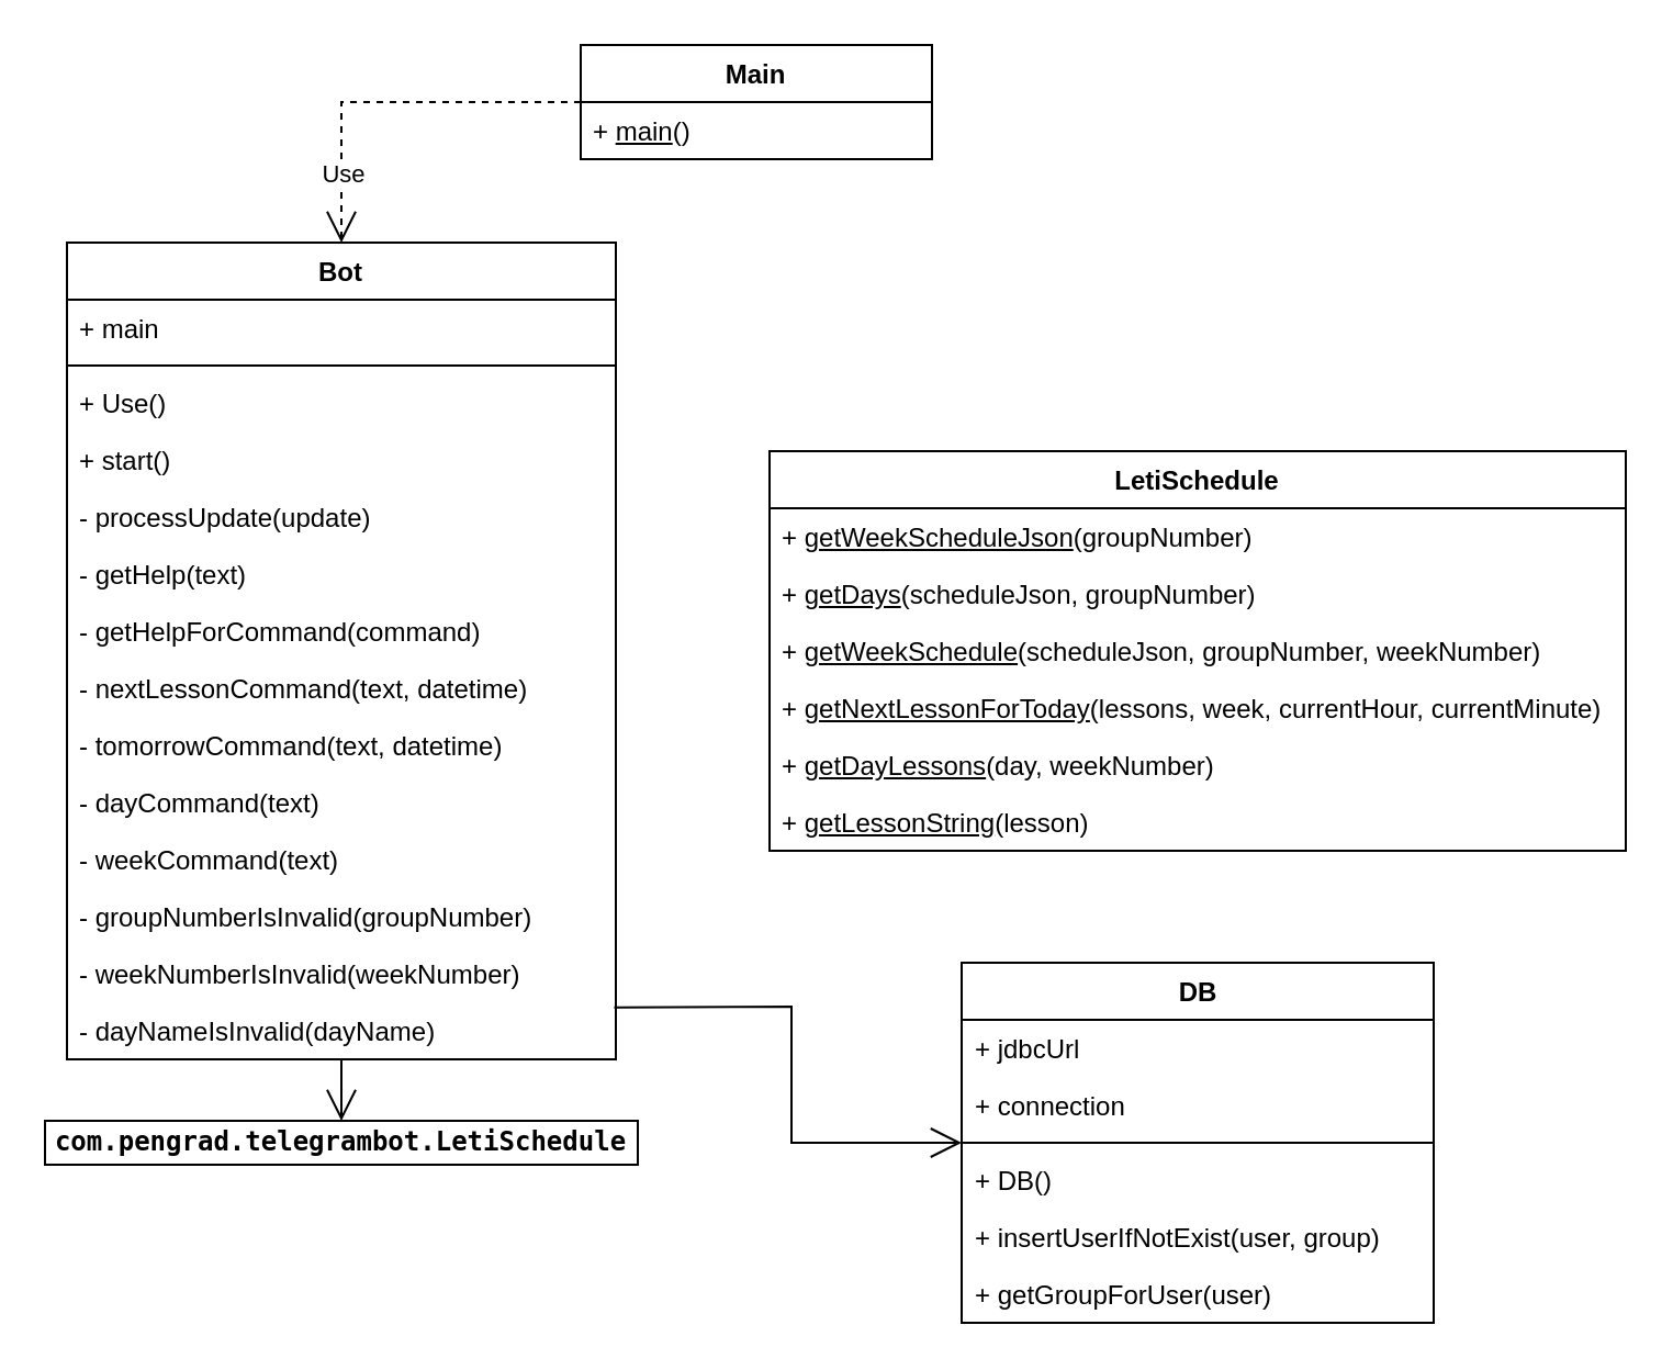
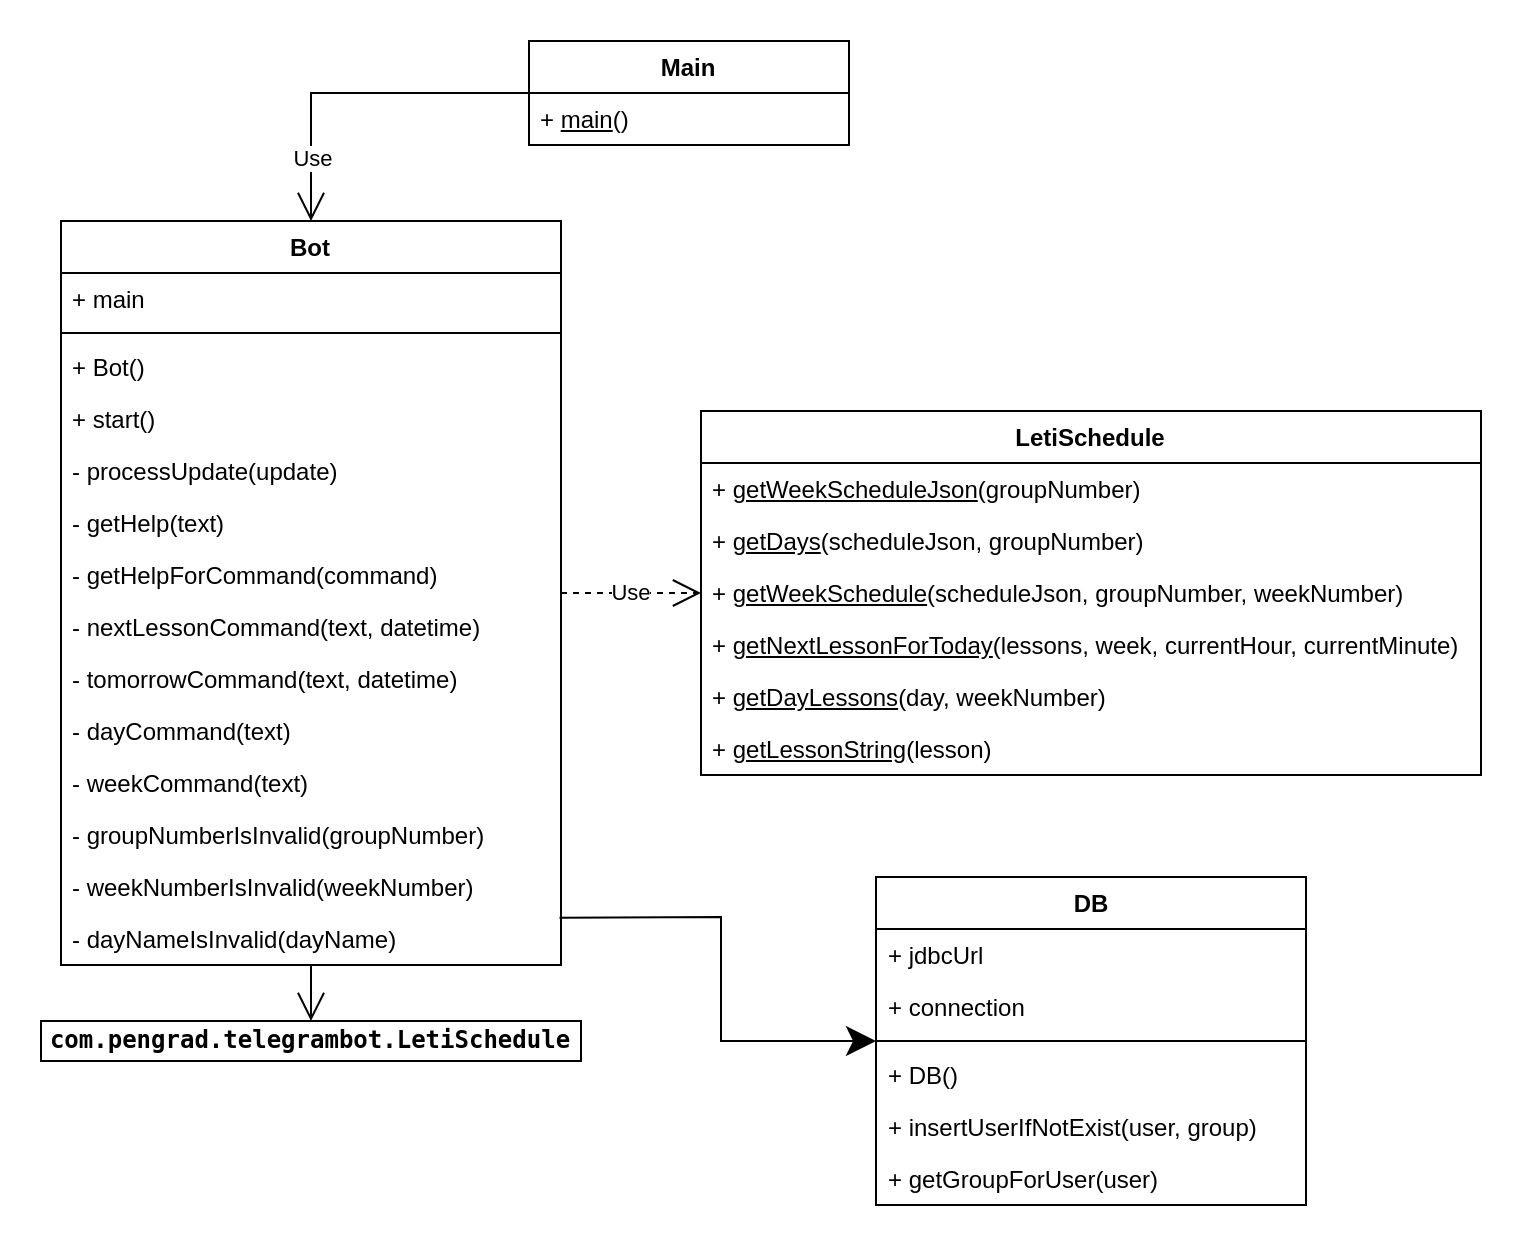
- <mxCell id="26" value="Use" style="endArrow=open;endSize=12;dashed=1;html=1;rounded=0;" parent="1" source="2" target="4" edge="1"><mxGeometry x="0.643" y="1" width="160" relative="1" as="geometry"><mxPoint x="250" y="250" as="sourcePoint" /><mxPoint x="410" y="250" as="targetPoint" /><Array as="points"><mxPoint x="155" y="46" /></Array><mxPoint as="offset" /></mxGeometry></mxCell>
+ <mxCell id="26" value="Use" style="endArrow=open;endSize=12;dashed=0;html=1;rounded=0;" parent="1" source="2" target="4" edge="1"><mxGeometry x="0.643" y="1" width="160" relative="1" as="geometry"><mxPoint x="250" y="250" as="sourcePoint" /><mxPoint x="410" y="250" as="targetPoint" /><Array as="points"><mxPoint x="155" y="46" /></Array><mxPoint as="offset" /></mxGeometry></mxCell>
- <mxCell id="7" value="+&amp;nbsp;Use()" style="text;strokeColor=none;fillColor=none;align=left;verticalAlign=top;spacingLeft=4;spacingRight=4;overflow=hidden;rotatable=0;points=[[0,0.5],[1,0.5]];portConstraint=eastwest;whiteSpace=wrap;html=1;" parent="4" vertex="1"><mxGeometry y="60" width="250" height="26" as="geometry" /></mxCell>
+ <mxCell id="7" value="+&amp;nbsp;Bot()" style="text;strokeColor=none;fillColor=none;align=left;verticalAlign=top;spacingLeft=4;spacingRight=4;overflow=hidden;rotatable=0;points=[[0,0.5],[1,0.5]];portConstraint=eastwest;whiteSpace=wrap;html=1;" parent="4" vertex="1"><mxGeometry y="60" width="250" height="26" as="geometry" /></mxCell>
+ <mxCell id="27" value="Use" style="endArrow=open;endSize=12;dashed=1;html=1;rounded=0;" parent="1" source="4" target="19" edge="1"><mxGeometry width="160" relative="1" as="geometry"><mxPoint x="250" y="250" as="sourcePoint" /><mxPoint x="410" y="250" as="targetPoint" /></mxGeometry></mxCell>
- <mxCell id="37" value="" style="endArrow=open;endFill=1;endSize=12;html=1;rounded=0;exitX=0.997;exitY=0.092;exitDx=0;exitDy=0;exitPerimeter=0;" edge="1" parent="1" source="18" target="30"><mxGeometry width="160" relative="1" as="geometry"><mxPoint x="250" y="300" as="sourcePoint" /><mxPoint x="410" y="300" as="targetPoint" /><Array as="points"><mxPoint x="360" y="458" /><mxPoint x="360" y="520" /></Array></mxGeometry></mxCell>
+ <mxCell id="37" value="" style="endArrow=classic;endFill=1;endSize=12;html=1;rounded=0;exitX=0.997;exitY=0.092;exitDx=0;exitDy=0;exitPerimeter=0;" edge="1" parent="1" source="18" target="30"><mxGeometry width="160" relative="1" as="geometry"><mxPoint x="250" y="300" as="sourcePoint" /><mxPoint x="410" y="300" as="targetPoint" /><Array as="points"><mxPoint x="360" y="458" /><mxPoint x="360" y="520" /></Array></mxGeometry></mxCell>
